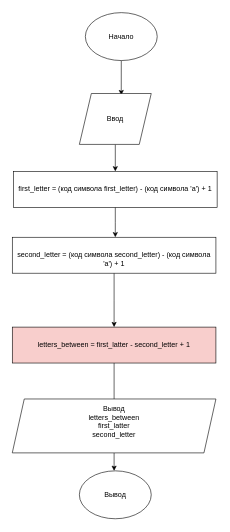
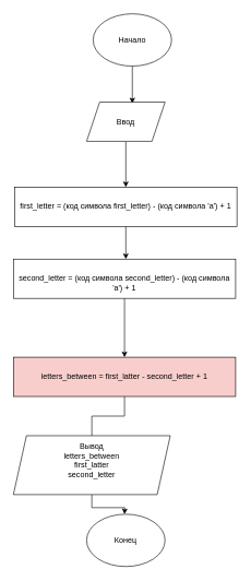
- <mxCell id="5" value="&lt;div&gt;Ввод&lt;/div&gt;" style="shape=parallelogram;perimeter=parallelogramPerimeter;whiteSpace=wrap;html=1;fixedSize=1;" vertex="1" parent="1"><mxGeometry x="132" y="155" width="120" height="85" as="geometry" /></mxCell>
+ <mxCell id="5" value="&lt;div&gt;Ввод&lt;/div&gt;" style="shape=parallelogram;perimeter=parallelogramPerimeter;whiteSpace=wrap;html=1;fixedSize=1;" vertex="1" parent="1"><mxGeometry x="132" y="155" width="120" height="60" as="geometry" /></mxCell>
- <mxCell id="13" value="&lt;div&gt;Вывод&lt;/div&gt;&lt;div&gt;letters_between&lt;/div&gt;&lt;div&gt;first_latter &lt;br&gt;&lt;/div&gt;&lt;div&gt;second_letter&lt;br&gt;&lt;/div&gt;&lt;div&gt;&lt;br&gt;&lt;/div&gt;" style="shape=parallelogram;perimeter=parallelogramPerimeter;whiteSpace=wrap;html=1;fixedSize=1;" vertex="1" parent="1"><mxGeometry x="20" y="665" width="340" height="90" as="geometry" /></mxCell>
+ <mxCell id="13" value="&lt;div&gt;Вывод&lt;/div&gt;&lt;div&gt;letters_between&lt;/div&gt;&lt;div&gt;first_latter &lt;br&gt;&lt;/div&gt;&lt;div&gt;second_letter&lt;br&gt;&lt;/div&gt;&lt;div&gt;&lt;br&gt;&lt;/div&gt;" style="shape=parallelogram;perimeter=parallelogramPerimeter;whiteSpace=wrap;html=1;fixedSize=1;" vertex="1" parent="1"><mxGeometry x="20" y="665" width="240" height="90" as="geometry" /></mxCell>
- <mxCell id="14" value="Вывод" style="ellipse;whiteSpace=wrap;html=1;" vertex="1" parent="1"><mxGeometry x="132" y="785" width="120" height="80" as="geometry" /></mxCell>
+ <mxCell id="14" value="Конец" style="ellipse;whiteSpace=wrap;html=1;" vertex="1" parent="1"><mxGeometry x="132" y="785" width="120" height="80" as="geometry" /></mxCell>
